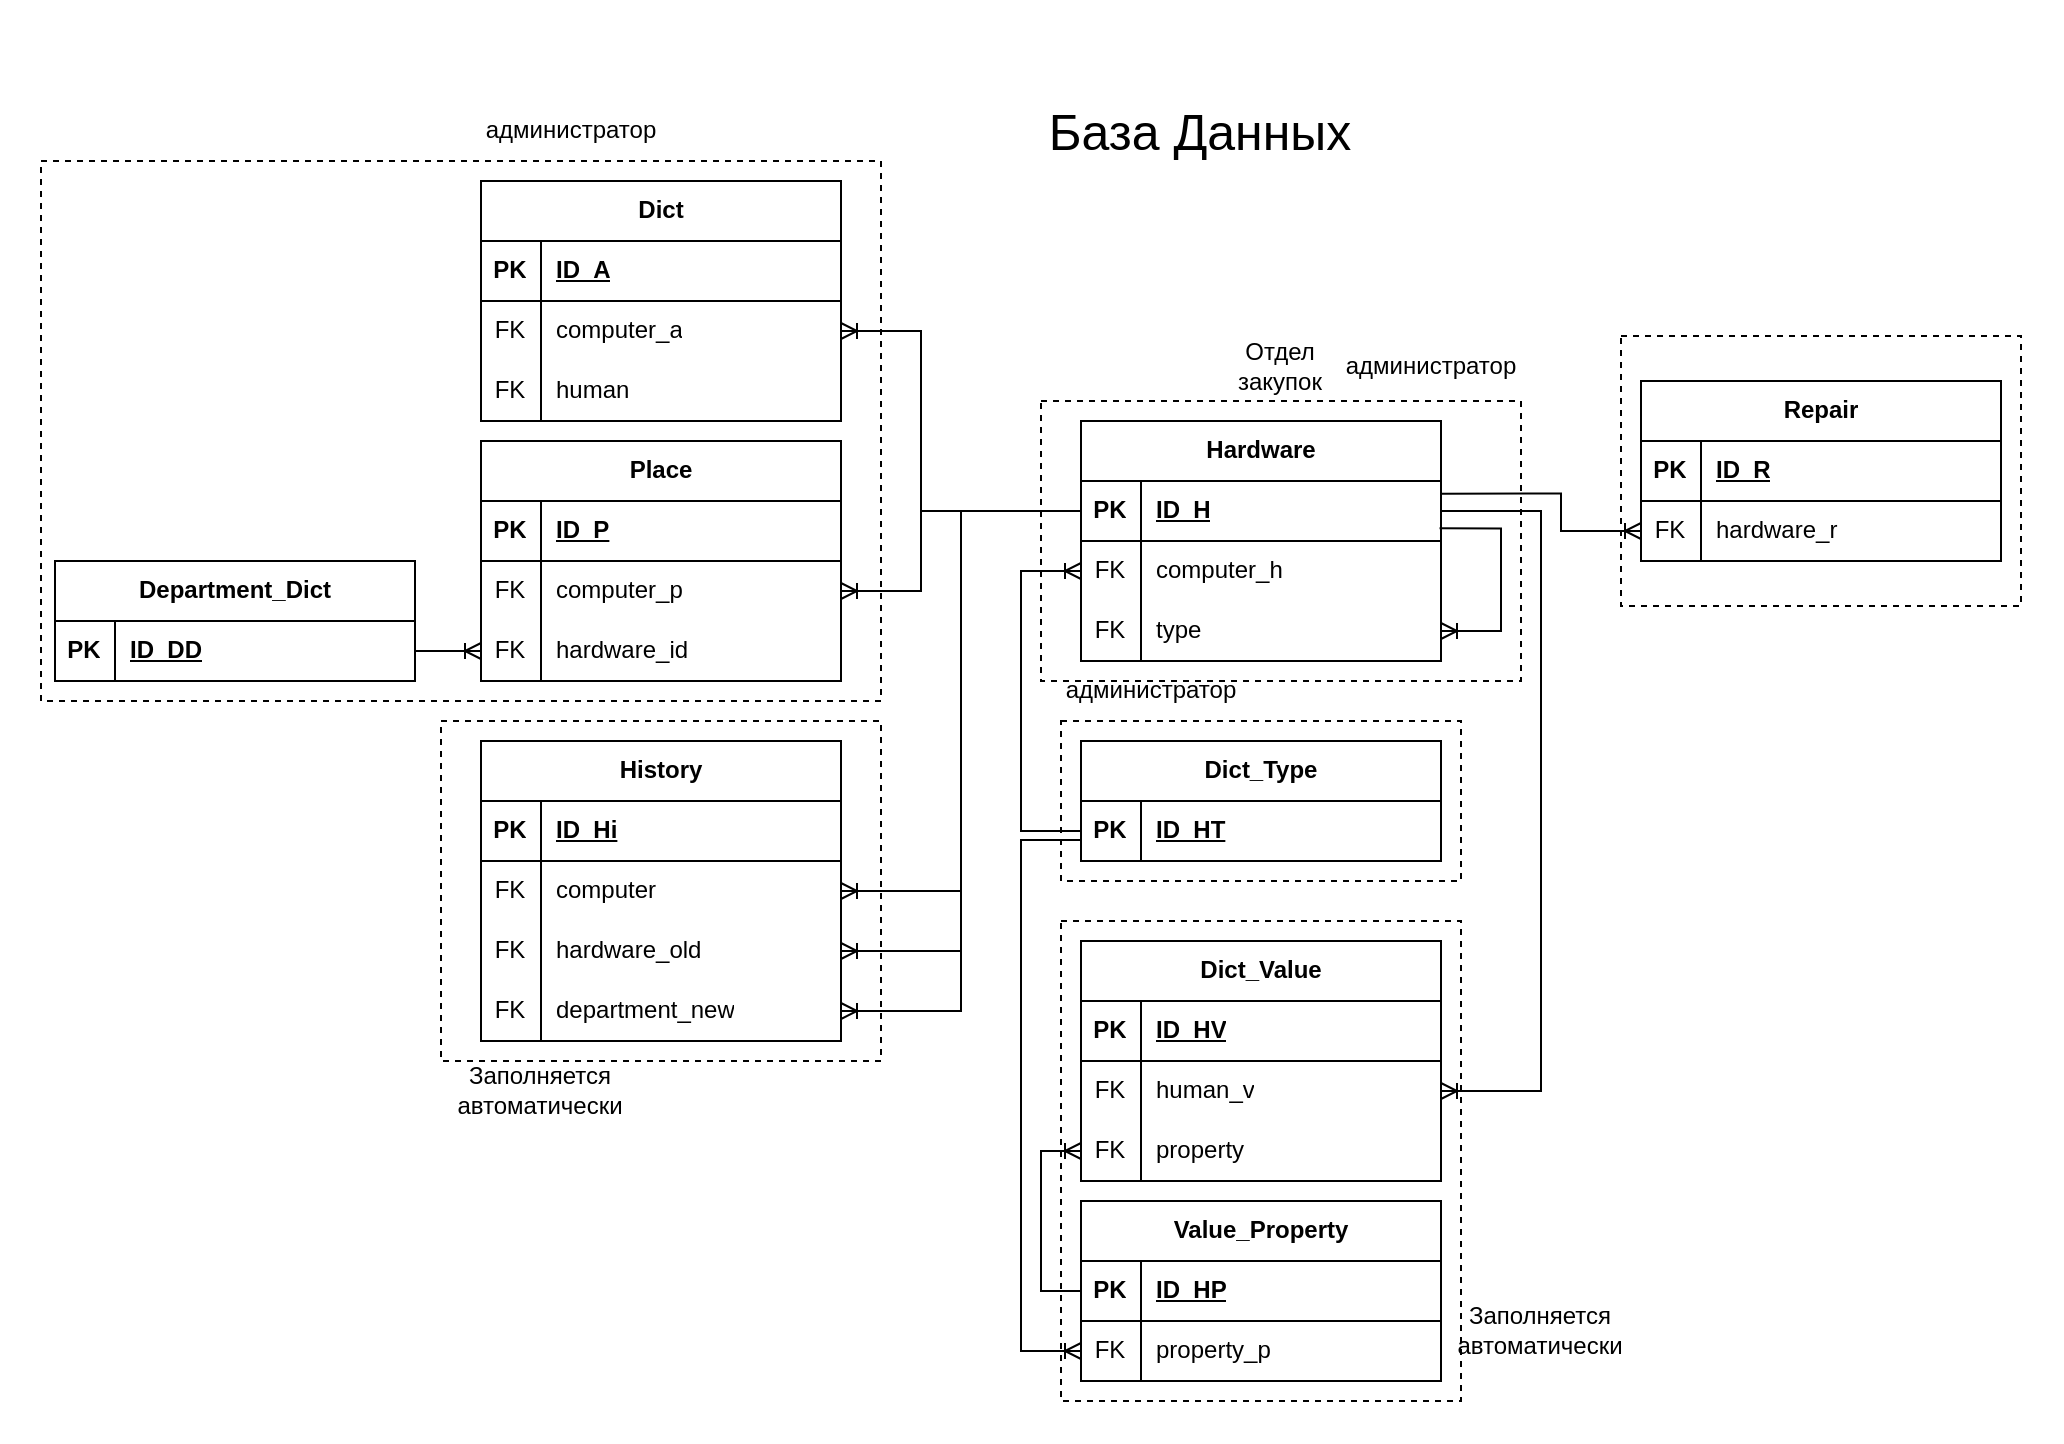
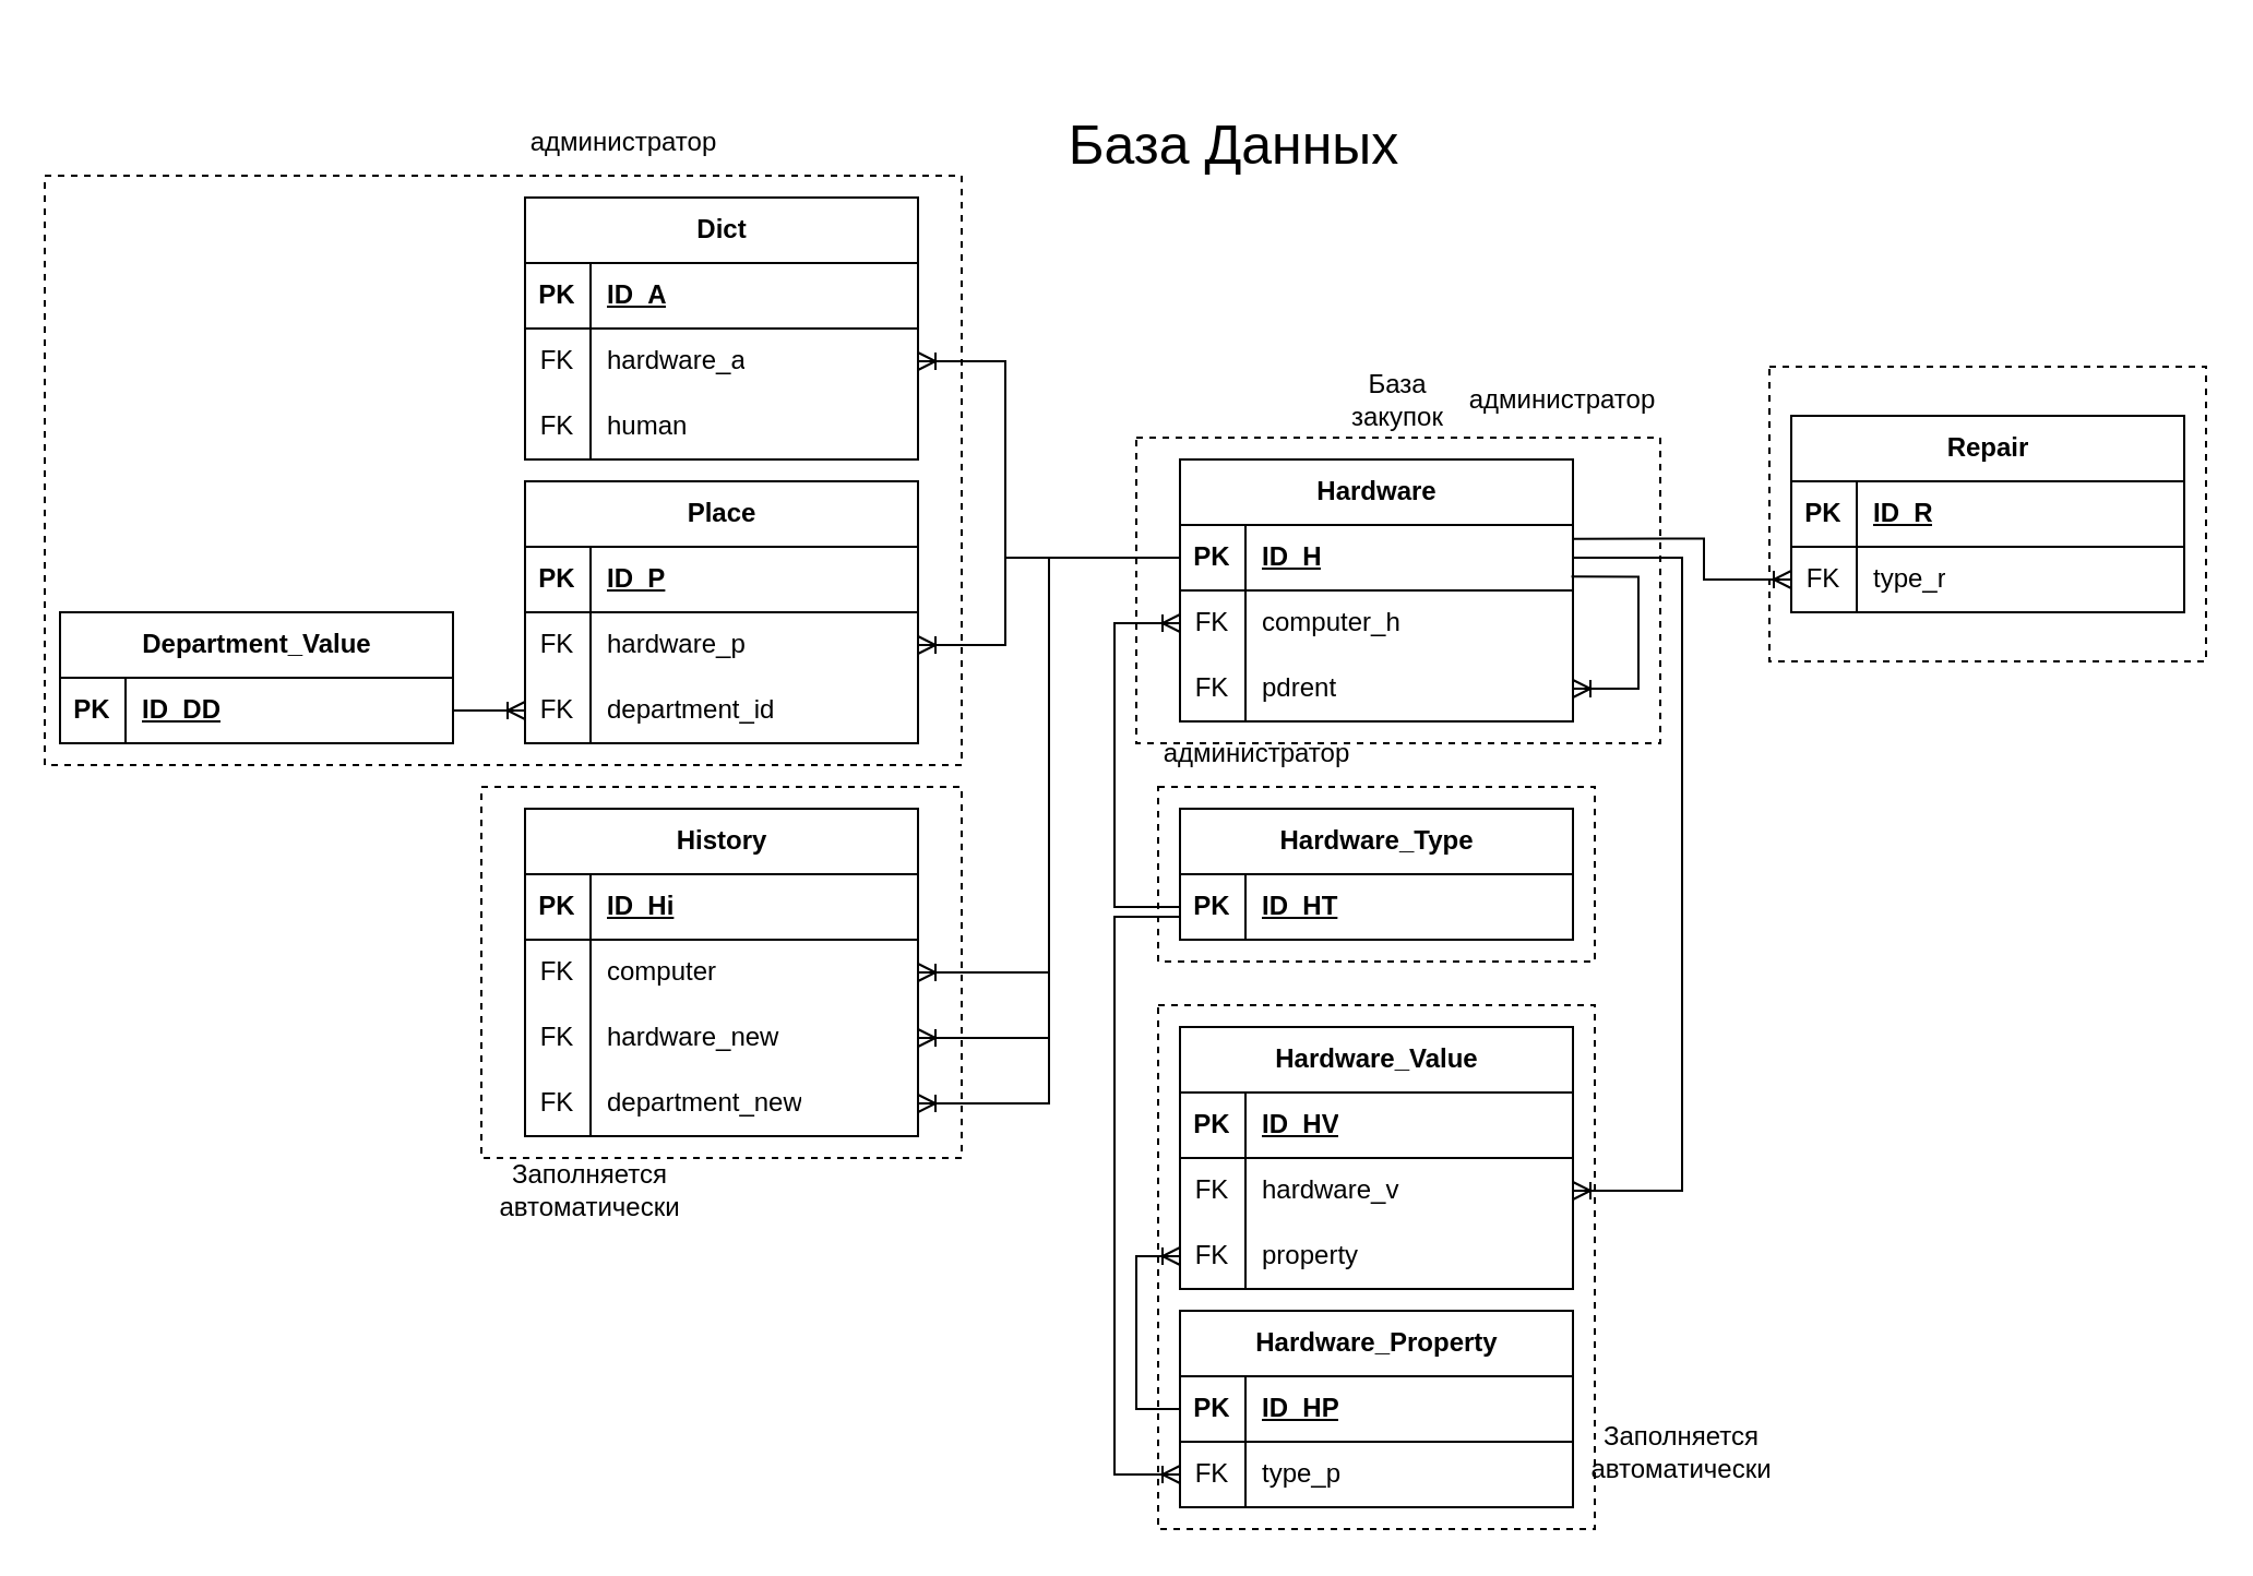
- <mxCell id="2" value="База Данных" style="text;html=1;strokeColor=none;fillColor=none;align=center;verticalAlign=middle;whiteSpace=wrap;rounded=0;fontSize=25;" parent="1" vertex="1"><mxGeometry x="475" y="20" width="250" height="90" as="geometry" /></mxCell>
+ <mxCell id="2" value="База Данных" style="text;html=1;strokeColor=none;fillColor=none;align=center;verticalAlign=middle;whiteSpace=wrap;rounded=0;fontSize=25;" parent="1" vertex="1"><mxGeometry y="20" width="250" height="90" as="geometry" x="440" /></mxCell>
- <mxCell id="20" value="computer_a" style="shape=partialRectangle;connectable=0;fillColor=none;top=0;left=0;bottom=0;right=0;align=left;spacingLeft=6;overflow=hidden;whiteSpace=wrap;html=1;" parent="18" vertex="1"><mxGeometry x="30" width="150" height="30" as="geometry"><mxRectangle width="150" height="30" as="alternateBounds" /></mxGeometry></mxCell>
+ <mxCell id="20" value="hardware_a" style="shape=partialRectangle;connectable=0;fillColor=none;top=0;left=0;bottom=0;right=0;align=left;spacingLeft=6;overflow=hidden;whiteSpace=wrap;html=1;" parent="18" vertex="1"><mxGeometry x="30" width="150" height="30" as="geometry"><mxRectangle width="150" height="30" as="alternateBounds" /></mxGeometry></mxCell>
- <mxCell id="82" value="Отдел закупок" style="text;html=1;strokeColor=none;fillColor=none;align=center;verticalAlign=middle;whiteSpace=wrap;rounded=0;" parent="1" vertex="1"><mxGeometry x="610" y="167.5" width="60" height="30" as="geometry" /></mxCell>
+ <mxCell id="82" value="База закупок" style="text;html=1;strokeColor=none;fillColor=none;align=center;verticalAlign=middle;whiteSpace=wrap;rounded=0;" parent="1" vertex="1"><mxGeometry x="610" y="167.5" width="60" height="30" as="geometry" /></mxCell>
- <mxCell id="61" value="hardware_r" style="shape=partialRectangle;connectable=0;fillColor=none;top=0;left=0;bottom=0;right=0;align=left;spacingLeft=6;overflow=hidden;whiteSpace=wrap;html=1;" parent="59" vertex="1"><mxGeometry x="30" width="150" height="30" as="geometry"><mxRectangle width="150" height="30" as="alternateBounds" /></mxGeometry></mxCell>
+ <mxCell id="61" value="type_r" style="shape=partialRectangle;connectable=0;fillColor=none;top=0;left=0;bottom=0;right=0;align=left;spacingLeft=6;overflow=hidden;whiteSpace=wrap;html=1;" parent="59" vertex="1"><mxGeometry x="30" width="150" height="30" as="geometry"><mxRectangle width="150" height="30" as="alternateBounds" /></mxGeometry></mxCell>
- <mxCell id="96" value="Department_Dict" style="shape=table;startSize=30;container=1;collapsible=1;childLayout=tableLayout;fixedRows=1;rowLines=0;fontStyle=1;align=center;resizeLast=1;html=1;" parent="1" vertex="1"><mxGeometry x="27" y="280" width="180" height="60" as="geometry" /></mxCell>
+ <mxCell id="96" value="Department_Value" style="shape=table;startSize=30;container=1;collapsible=1;childLayout=tableLayout;fixedRows=1;rowLines=0;fontStyle=1;align=center;resizeLast=1;html=1;" parent="1" vertex="1"><mxGeometry x="27" y="280" width="180" height="60" as="geometry" /></mxCell>
- <mxCell id="30" value="computer_p" style="shape=partialRectangle;connectable=0;fillColor=none;top=0;left=0;bottom=0;right=0;align=left;spacingLeft=6;overflow=hidden;whiteSpace=wrap;html=1;" parent="28" vertex="1"><mxGeometry x="30" width="150" height="30" as="geometry"><mxRectangle width="150" height="30" as="alternateBounds" /></mxGeometry></mxCell>
+ <mxCell id="30" value="hardware_p" style="shape=partialRectangle;connectable=0;fillColor=none;top=0;left=0;bottom=0;right=0;align=left;spacingLeft=6;overflow=hidden;whiteSpace=wrap;html=1;" parent="28" vertex="1"><mxGeometry x="30" width="150" height="30" as="geometry"><mxRectangle width="150" height="30" as="alternateBounds" /></mxGeometry></mxCell>
- <mxCell id="12" value="type" style="shape=partialRectangle;connectable=0;fillColor=none;top=0;left=0;bottom=0;right=0;align=left;spacingLeft=6;overflow=hidden;whiteSpace=wrap;html=1;" parent="10" vertex="1"><mxGeometry x="30" width="150" height="30" as="geometry"><mxRectangle width="150" height="30" as="alternateBounds" /></mxGeometry></mxCell>
+ <mxCell id="12" value="pdrent" style="shape=partialRectangle;connectable=0;fillColor=none;top=0;left=0;bottom=0;right=0;align=left;spacingLeft=6;overflow=hidden;whiteSpace=wrap;html=1;" parent="10" vertex="1"><mxGeometry x="30" width="150" height="30" as="geometry"><mxRectangle width="150" height="30" as="alternateBounds" /></mxGeometry></mxCell>
- <mxCell id="33" value="hardware_id" style="shape=partialRectangle;connectable=0;fillColor=none;top=0;left=0;bottom=0;right=0;align=left;spacingLeft=6;overflow=hidden;whiteSpace=wrap;html=1;" parent="31" vertex="1"><mxGeometry x="30" width="150" height="30" as="geometry"><mxRectangle width="150" height="30" as="alternateBounds" /></mxGeometry></mxCell>
+ <mxCell id="33" value="department_id" style="shape=partialRectangle;connectable=0;fillColor=none;top=0;left=0;bottom=0;right=0;align=left;spacingLeft=6;overflow=hidden;whiteSpace=wrap;html=1;" parent="31" vertex="1"><mxGeometry x="30" width="150" height="30" as="geometry"><mxRectangle width="150" height="30" as="alternateBounds" /></mxGeometry></mxCell>
- <mxCell id="34" value="Dict_Type" style="shape=table;startSize=30;container=1;collapsible=1;childLayout=tableLayout;fixedRows=1;rowLines=0;fontStyle=1;align=center;resizeLast=1;html=1;" parent="1" vertex="1"><mxGeometry x="540" y="370" width="180" height="60" as="geometry"><mxRectangle x="220" y="220" width="70" height="30" as="alternateBounds" /></mxGeometry></mxCell>
+ <mxCell id="34" value="Hardware_Type" style="shape=table;startSize=30;container=1;collapsible=1;childLayout=tableLayout;fixedRows=1;rowLines=0;fontStyle=1;align=center;resizeLast=1;html=1;" parent="1" vertex="1"><mxGeometry x="540" y="370" width="180" height="60" as="geometry"><mxRectangle x="220" y="220" width="70" height="30" as="alternateBounds" /></mxGeometry></mxCell>
- <mxCell id="76" value="hardware_old" style="shape=partialRectangle;connectable=0;fillColor=none;top=0;left=0;bottom=0;right=0;align=left;spacingLeft=6;overflow=hidden;whiteSpace=wrap;html=1;" parent="74" vertex="1"><mxGeometry x="30" width="150" height="30" as="geometry"><mxRectangle width="150" height="30" as="alternateBounds" /></mxGeometry></mxCell>
+ <mxCell id="76" value="hardware_new" style="shape=partialRectangle;connectable=0;fillColor=none;top=0;left=0;bottom=0;right=0;align=left;spacingLeft=6;overflow=hidden;whiteSpace=wrap;html=1;" parent="74" vertex="1"><mxGeometry x="30" width="150" height="30" as="geometry"><mxRectangle width="150" height="30" as="alternateBounds" /></mxGeometry></mxCell>
- <mxCell id="45" value="Dict_Value" style="shape=table;startSize=30;container=1;collapsible=1;childLayout=tableLayout;fixedRows=1;rowLines=0;fontStyle=1;align=center;resizeLast=1;html=1;" parent="1" vertex="1"><mxGeometry x="540" y="470" width="180" height="120" as="geometry"><mxRectangle x="220" y="220" width="70" height="30" as="alternateBounds" /></mxGeometry></mxCell>
+ <mxCell id="45" value="Hardware_Value" style="shape=table;startSize=30;container=1;collapsible=1;childLayout=tableLayout;fixedRows=1;rowLines=0;fontStyle=1;align=center;resizeLast=1;html=1;" parent="1" vertex="1"><mxGeometry x="540" y="470" width="180" height="120" as="geometry"><mxRectangle x="220" y="220" width="70" height="30" as="alternateBounds" /></mxGeometry></mxCell>
- <mxCell id="51" value="human_v" style="shape=partialRectangle;connectable=0;fillColor=none;top=0;left=0;bottom=0;right=0;align=left;spacingLeft=6;overflow=hidden;whiteSpace=wrap;html=1;" parent="49" vertex="1"><mxGeometry x="30" width="150" height="30" as="geometry"><mxRectangle width="150" height="30" as="alternateBounds" /></mxGeometry></mxCell>
+ <mxCell id="51" value="hardware_v" style="shape=partialRectangle;connectable=0;fillColor=none;top=0;left=0;bottom=0;right=0;align=left;spacingLeft=6;overflow=hidden;whiteSpace=wrap;html=1;" parent="49" vertex="1"><mxGeometry x="30" width="150" height="30" as="geometry"><mxRectangle width="150" height="30" as="alternateBounds" /></mxGeometry></mxCell>
- <mxCell id="38" value="Value_Property" style="shape=table;startSize=30;container=1;collapsible=1;childLayout=tableLayout;fixedRows=1;rowLines=0;fontStyle=1;align=center;resizeLast=1;html=1;" parent="1" vertex="1"><mxGeometry x="540" y="600" width="180" height="90" as="geometry"><mxRectangle x="220" y="220" width="70" height="30" as="alternateBounds" /></mxGeometry></mxCell>
+ <mxCell id="38" value="Hardware_Property" style="shape=table;startSize=30;container=1;collapsible=1;childLayout=tableLayout;fixedRows=1;rowLines=0;fontStyle=1;align=center;resizeLast=1;html=1;" parent="1" vertex="1"><mxGeometry x="540" y="600" width="180" height="90" as="geometry"><mxRectangle x="220" y="220" width="70" height="30" as="alternateBounds" /></mxGeometry></mxCell>
- <mxCell id="44" value="property_p" style="shape=partialRectangle;connectable=0;fillColor=none;top=0;left=0;bottom=0;right=0;align=left;spacingLeft=6;overflow=hidden;whiteSpace=wrap;html=1;" parent="42" vertex="1"><mxGeometry x="30" width="150" height="30" as="geometry"><mxRectangle width="150" height="30" as="alternateBounds" /></mxGeometry></mxCell>
+ <mxCell id="44" value="type_p" style="shape=partialRectangle;connectable=0;fillColor=none;top=0;left=0;bottom=0;right=0;align=left;spacingLeft=6;overflow=hidden;whiteSpace=wrap;html=1;" parent="42" vertex="1"><mxGeometry x="30" width="150" height="30" as="geometry"><mxRectangle width="150" height="30" as="alternateBounds" /></mxGeometry></mxCell>
